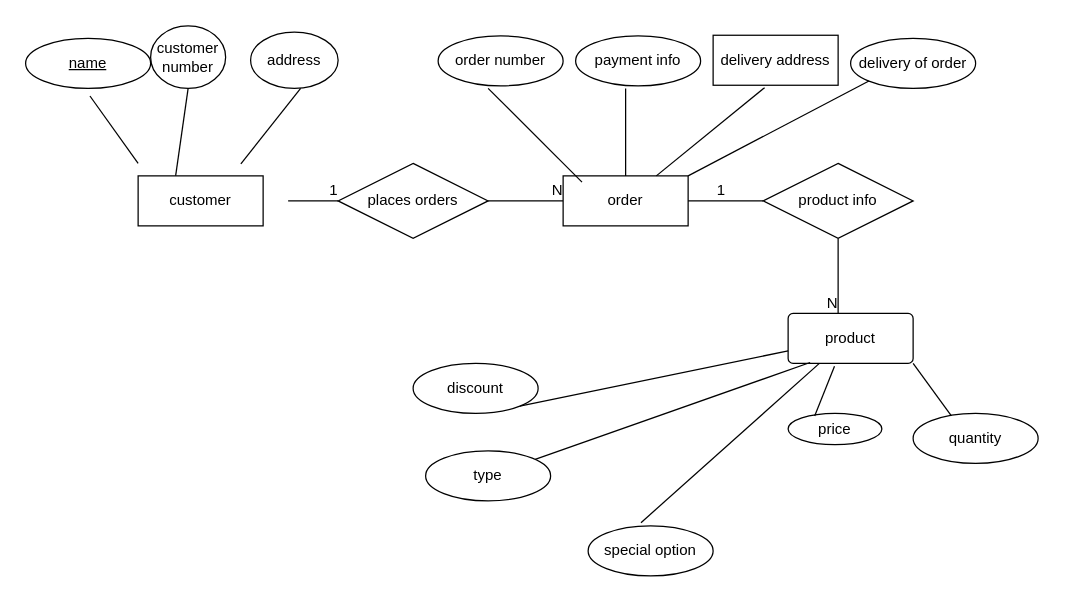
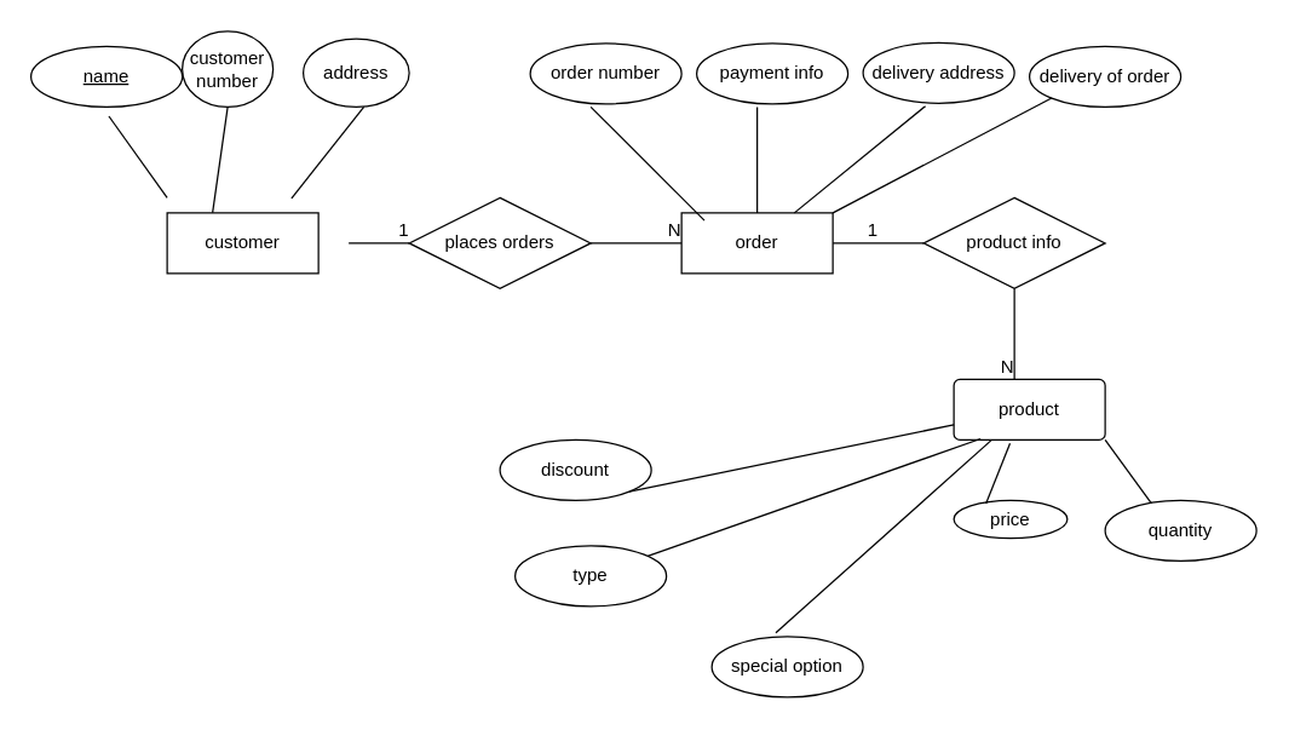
- <mxCell id="23" value="delivery address" style="whiteSpace=wrap;html=1;align=center;rounded=0;" vertex="1" parent="1"><mxGeometry x="570" y="27.5" width="100" height="40" as="geometry" /></mxCell>
+ <mxCell id="23" value="delivery address" style="ellipse;whiteSpace=wrap;html=1;align=center;" vertex="1" parent="1"><mxGeometry x="570" y="27.5" width="100" height="40" as="geometry" /></mxCell>
